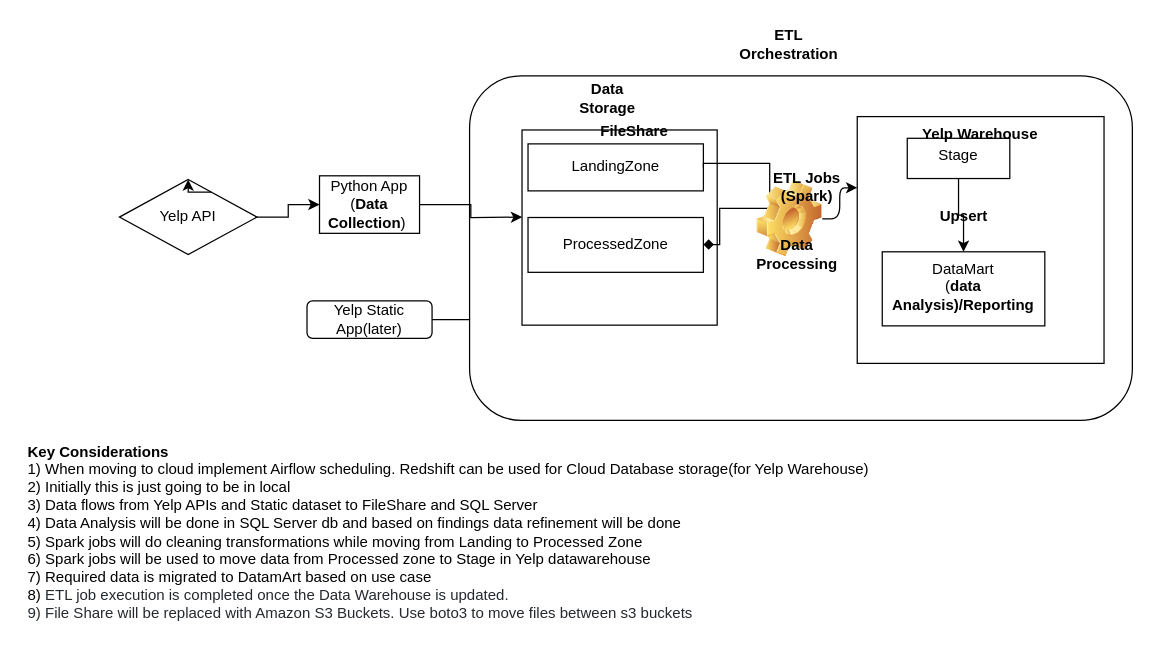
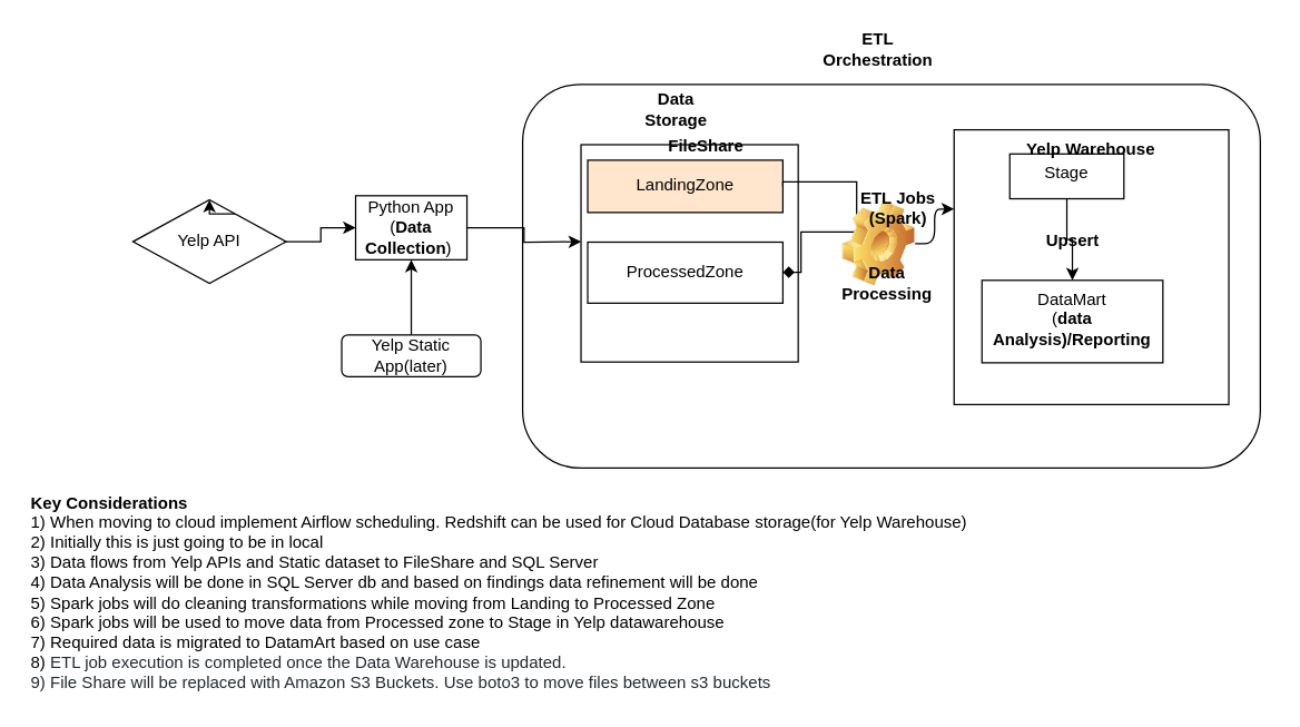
- <mxCell id="11" value="LandingZone" style="rounded=0;whiteSpace=wrap;html=1;" parent="9" vertex="1"><mxGeometry x="46.743" y="54.471" width="140.23" height="37.576" as="geometry" /></mxCell>
+ <mxCell id="11" value="LandingZone" style="rounded=0;whiteSpace=wrap;html=1;fillColor=#ffe6cc;" parent="9" vertex="1"><mxGeometry x="46.743" y="54.471" width="140.23" height="37.576" as="geometry" /></mxCell>
- <mxCell id="4" style="edgeStyle=orthogonalEdgeStyle;rounded=0;orthogonalLoop=1;jettySize=auto;html=1;" parent="1" source="5" target="13" edge="1"><mxGeometry relative="1" as="geometry" /></mxCell>
+ <mxCell id="4" style="edgeStyle=orthogonalEdgeStyle;rounded=0;orthogonalLoop=1;jettySize=auto;html=1;entryX=0.5;entryY=1;entryDx=0;entryDy=0;" parent="1" source="5" target="6" edge="1"><mxGeometry relative="1" as="geometry" /></mxCell>
